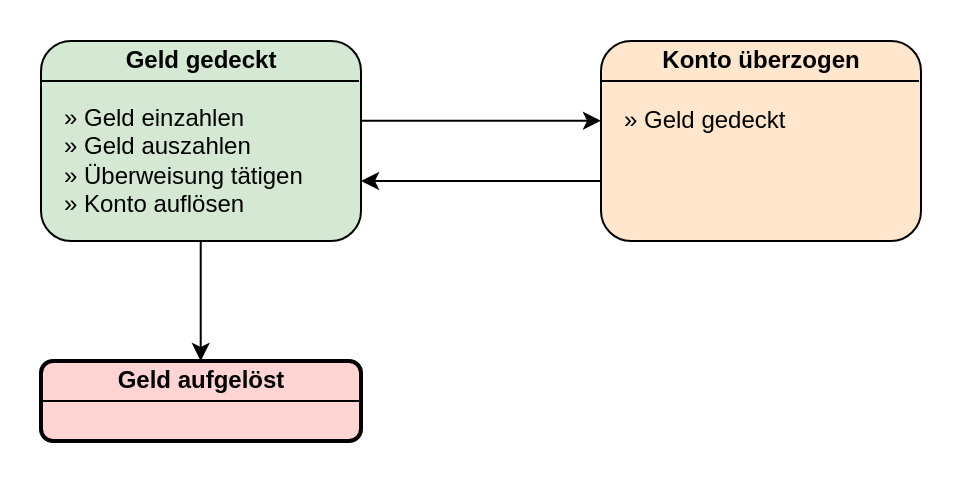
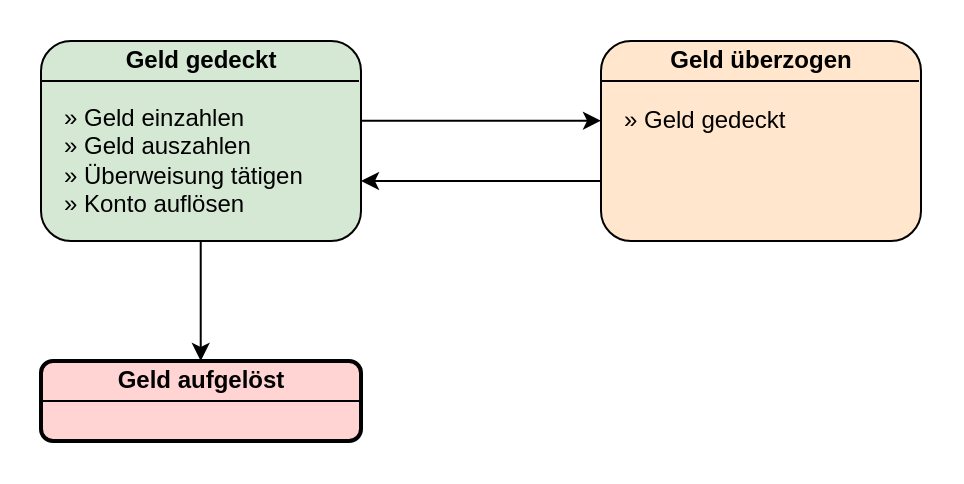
- <mxCell id="7" value="&lt;b&gt;Konto überzogen&lt;/b&gt;" style="text;html=1;align=center;verticalAlign=middle;resizable=0;points=[];autosize=1;" parent="1" vertex="1"><mxGeometry x="325" y="20" width="110" height="20" as="geometry" /></mxCell>
+ <mxCell id="7" value="&lt;b&gt;Geld überzogen&lt;/b&gt;" style="text;html=1;align=center;verticalAlign=middle;resizable=0;points=[];autosize=1;" parent="1" vertex="1"><mxGeometry x="325" y="20" width="110" height="20" as="geometry" /></mxCell>
